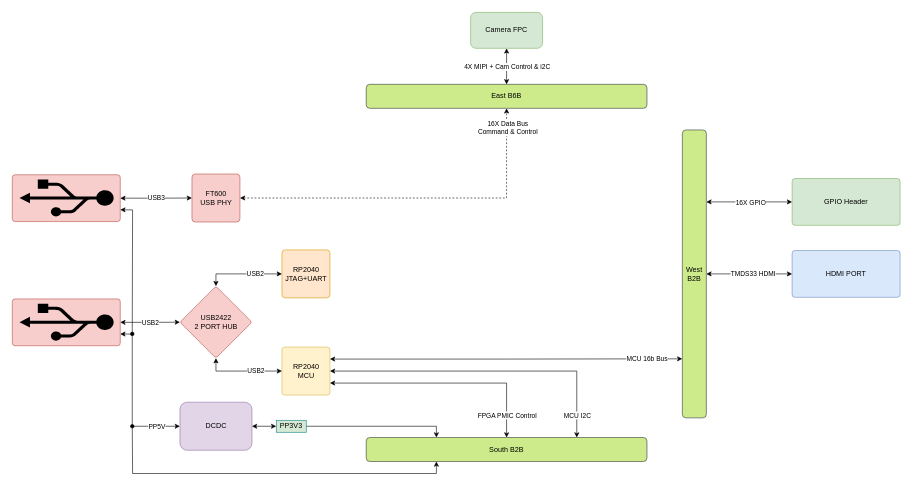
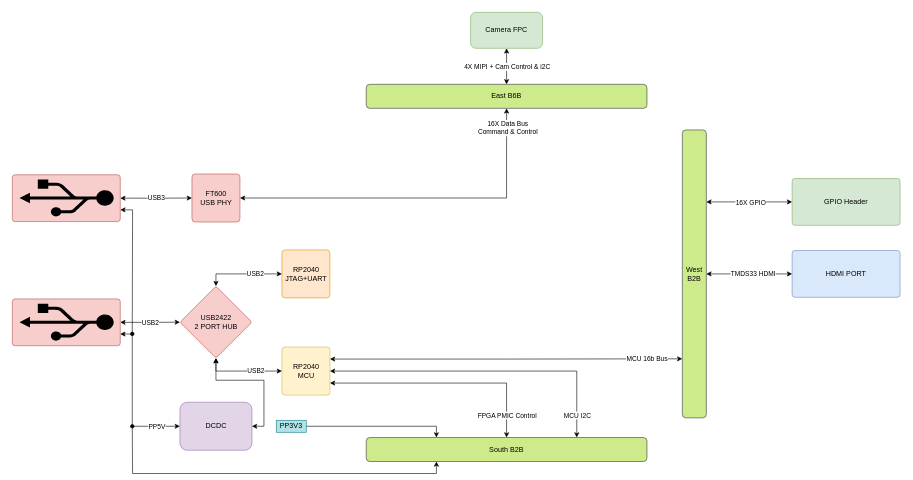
- <mxCell id="26" style="edgeStyle=orthogonalEdgeStyle;rounded=0;orthogonalLoop=1;jettySize=auto;html=1;exitX=1;exitY=0.5;exitDx=0;exitDy=0;entryX=0.5;entryY=1;entryDx=0;entryDy=0;startArrow=classic;startFill=1;endArrow=classic;endFill=1;dashed=1;" edge="1" parent="1" source="28" target="37"><mxGeometry relative="1" as="geometry" /></mxCell>
+ <mxCell id="26" style="edgeStyle=orthogonalEdgeStyle;rounded=0;orthogonalLoop=1;jettySize=auto;html=1;exitX=1;exitY=0.5;exitDx=0;exitDy=0;entryX=0.5;entryY=1;entryDx=0;entryDy=0;startArrow=classic;startFill=1;endArrow=classic;endFill=1;" edge="1" parent="1" source="28" target="37"><mxGeometry relative="1" as="geometry" /></mxCell>
- <mxCell id="39" style="edgeStyle=orthogonalEdgeStyle;rounded=0;orthogonalLoop=1;jettySize=auto;html=1;exitX=1;exitY=0.5;exitDx=0;exitDy=0;entryX=0;entryY=0.5;entryDx=0;entryDy=0;startArrow=classic;startFill=1;endArrow=classic;endFill=1;" edge="1" parent="1" source="40" target="41"><mxGeometry relative="1" as="geometry" /></mxCell>
+ <mxCell id="39" style="edgeStyle=orthogonalEdgeStyle;rounded=0;orthogonalLoop=1;jettySize=auto;html=1;exitX=1;exitY=0.5;exitDx=0;exitDy=0;startArrow=classic;startFill=1;endArrow=classic;endFill=1;" edge="1" parent="1" source="40" target="14"><mxGeometry relative="1" as="geometry" /></mxCell>
- <mxCell id="41" value="PP3V3" style="rounded=0;whiteSpace=wrap;html=1;fillColor=#d5e8d4;strokeColor=#0e8088;" vertex="1" parent="1"><mxGeometry x="460" y="700" width="50" height="20" as="geometry" /></mxCell>
+ <mxCell id="41" value="PP3V3" style="rounded=0;whiteSpace=wrap;html=1;fillColor=#b0e3e6;strokeColor=#0e8088;" vertex="1" parent="1"><mxGeometry x="460" y="700" width="50" height="20" as="geometry" /></mxCell>
